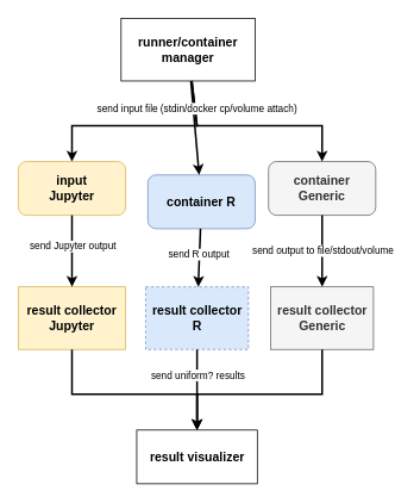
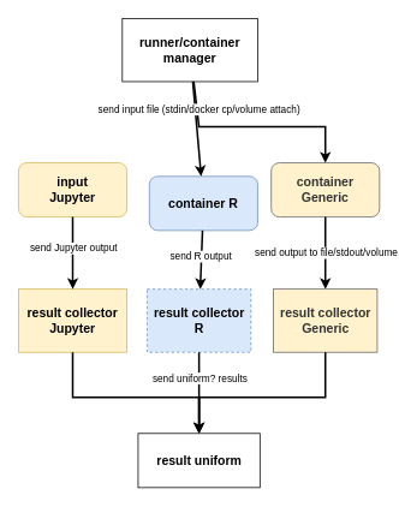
- <mxCell id="6" value="" style="endArrow=classic;html=1;rounded=0;strokeWidth=2;" edge="1" parent="1" source="2" target="3"><mxGeometry width="50" height="50" relative="1" as="geometry"><mxPoint x="145" y="150" as="sourcePoint" /><mxPoint x="195" y="100" as="targetPoint" /><Array as="points"><mxPoint x="220" y="140" /><mxPoint x="80" y="140" /></Array></mxGeometry></mxCell>
- <mxCell id="5" value="&lt;b&gt;&lt;font style=&quot;font-size: 14px;&quot;&gt;container&lt;br&gt;Generic&lt;/font&gt;&lt;/b&gt;" style="rounded=1;whiteSpace=wrap;html=1;fillColor=#f5f5f5;fontColor=#333333;strokeColor=#666666;" vertex="1" parent="1"><mxGeometry x="300" y="180" width="120" height="60" as="geometry" /></mxCell>
+ <mxCell id="5" value="&lt;b&gt;&lt;font style=&quot;font-size: 14px;&quot;&gt;container&lt;br&gt;Generic&lt;/font&gt;&lt;/b&gt;" style="rounded=1;whiteSpace=wrap;html=1;fillColor=#fff2cc;fontColor=#333333;strokeColor=#666666;" vertex="1" parent="1"><mxGeometry x="300" y="180" width="120" height="60" as="geometry" /></mxCell>
- <mxCell id="18" value="&lt;b&gt;&lt;font style=&quot;font-size: 14px;&quot;&gt;result collector&lt;br&gt;Generic&lt;/font&gt;&lt;/b&gt;" style="rounded=0;whiteSpace=wrap;html=1;fillColor=#f5f5f5;fontColor=#333333;strokeColor=#666666;" vertex="1" parent="1"><mxGeometry x="302.5" y="320" width="115" height="70" as="geometry" /></mxCell>
+ <mxCell id="18" value="&lt;b&gt;&lt;font style=&quot;font-size: 14px;&quot;&gt;result collector&lt;br&gt;Generic&lt;/font&gt;&lt;/b&gt;" style="rounded=0;whiteSpace=wrap;html=1;fillColor=#fff2cc;fontColor=#333333;strokeColor=#666666;" vertex="1" parent="1"><mxGeometry x="302.5" y="320" width="115" height="70" as="geometry" /></mxCell>
- <mxCell id="19" value="&lt;b&gt;&lt;font style=&quot;font-size: 14px;&quot;&gt;result visualizer&lt;/font&gt;&lt;/b&gt;" style="rounded=0;whiteSpace=wrap;html=1;" vertex="1" parent="1"><mxGeometry x="152.5" y="480" width="135" height="60" as="geometry" /></mxCell>
+ <mxCell id="19" value="&lt;b&gt;&lt;font style=&quot;font-size: 14px;&quot;&gt;result uniform&lt;/font&gt;&lt;/b&gt;" style="rounded=0;whiteSpace=wrap;html=1;" vertex="1" parent="1"><mxGeometry x="152.5" y="480" width="135" height="60" as="geometry" /></mxCell>
